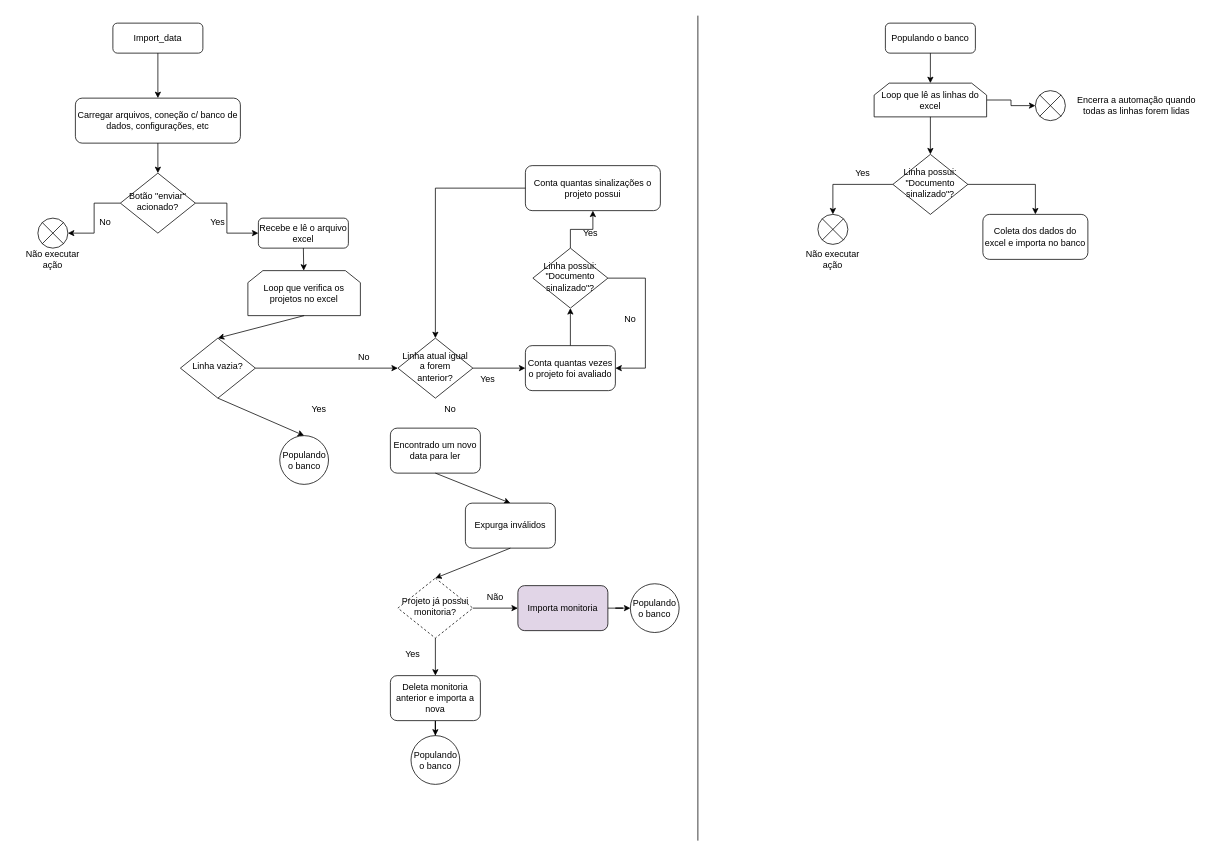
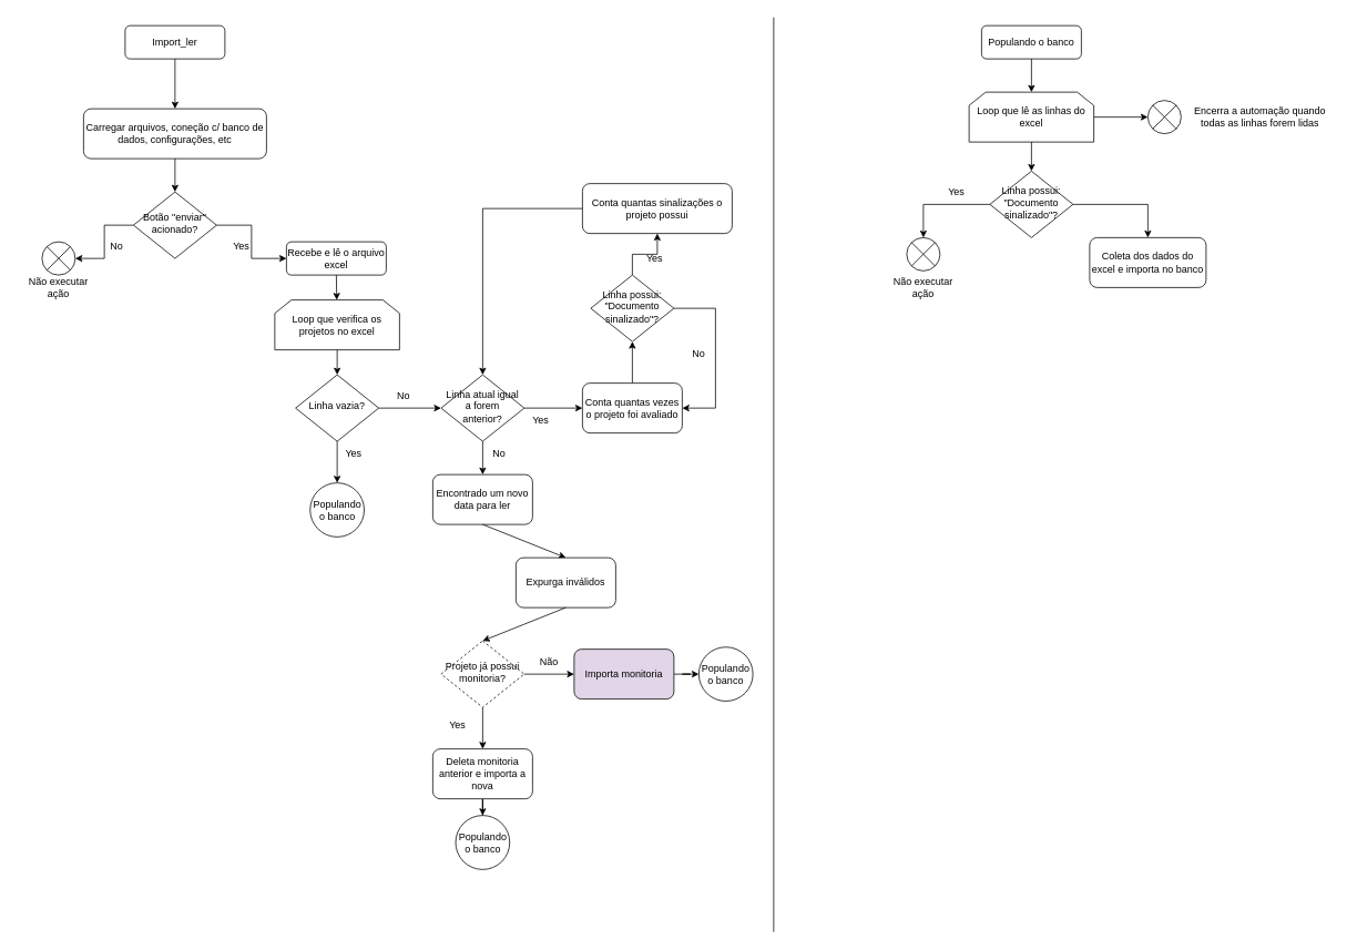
- <mxCell id="2" value="Import_data" style="rounded=1;whiteSpace=wrap;html=1;fontSize=12;glass=0;strokeWidth=1;shadow=0;" parent="1" vertex="1"><mxGeometry x="150" y="30" width="120" height="40" as="geometry" /></mxCell>
+ <mxCell id="2" value="Import_ler" style="rounded=1;whiteSpace=wrap;html=1;fontSize=12;glass=0;strokeWidth=1;shadow=0;" parent="1" vertex="1"><mxGeometry x="150" y="30" width="120" height="40" as="geometry" /></mxCell>
- <mxCell id="63" value="Loop que lê as linhas do excel" style="shape=loopLimit;whiteSpace=wrap;html=1;" vertex="1" parent="1"><mxGeometry x="1165" y="110" width="150" height="45" as="geometry" /></mxCell>
+ <mxCell id="63" value="Loop que lê as linhas do excel" style="shape=loopLimit;whiteSpace=wrap;html=1;" vertex="1" parent="1"><mxGeometry x="1165" y="110" width="150" height="60" as="geometry" /></mxCell>
- <mxCell id="14" value="Linha vazia?" style="rhombus;whiteSpace=wrap;html=1;shadow=0;fontFamily=Helvetica;fontSize=12;align=center;strokeWidth=1;spacing=6;spacingTop=-4;" vertex="1" parent="1"><mxGeometry x="240" y="450" width="100" height="80" as="geometry" /></mxCell>
+ <mxCell id="14" value="Linha vazia?" style="rhombus;whiteSpace=wrap;html=1;shadow=0;fontFamily=Helvetica;fontSize=12;align=center;strokeWidth=1;spacing=6;spacingTop=-4;" vertex="1" parent="1"><mxGeometry x="355" y="450" width="100" height="80" as="geometry" /></mxCell>
+ <mxCell id="23" value="" style="edgeStyle=orthogonalEdgeStyle;rounded=0;orthogonalLoop=1;jettySize=auto;html=1;" edge="1" parent="1" source="24" target="33"><mxGeometry relative="1" as="geometry" /></mxCell>
